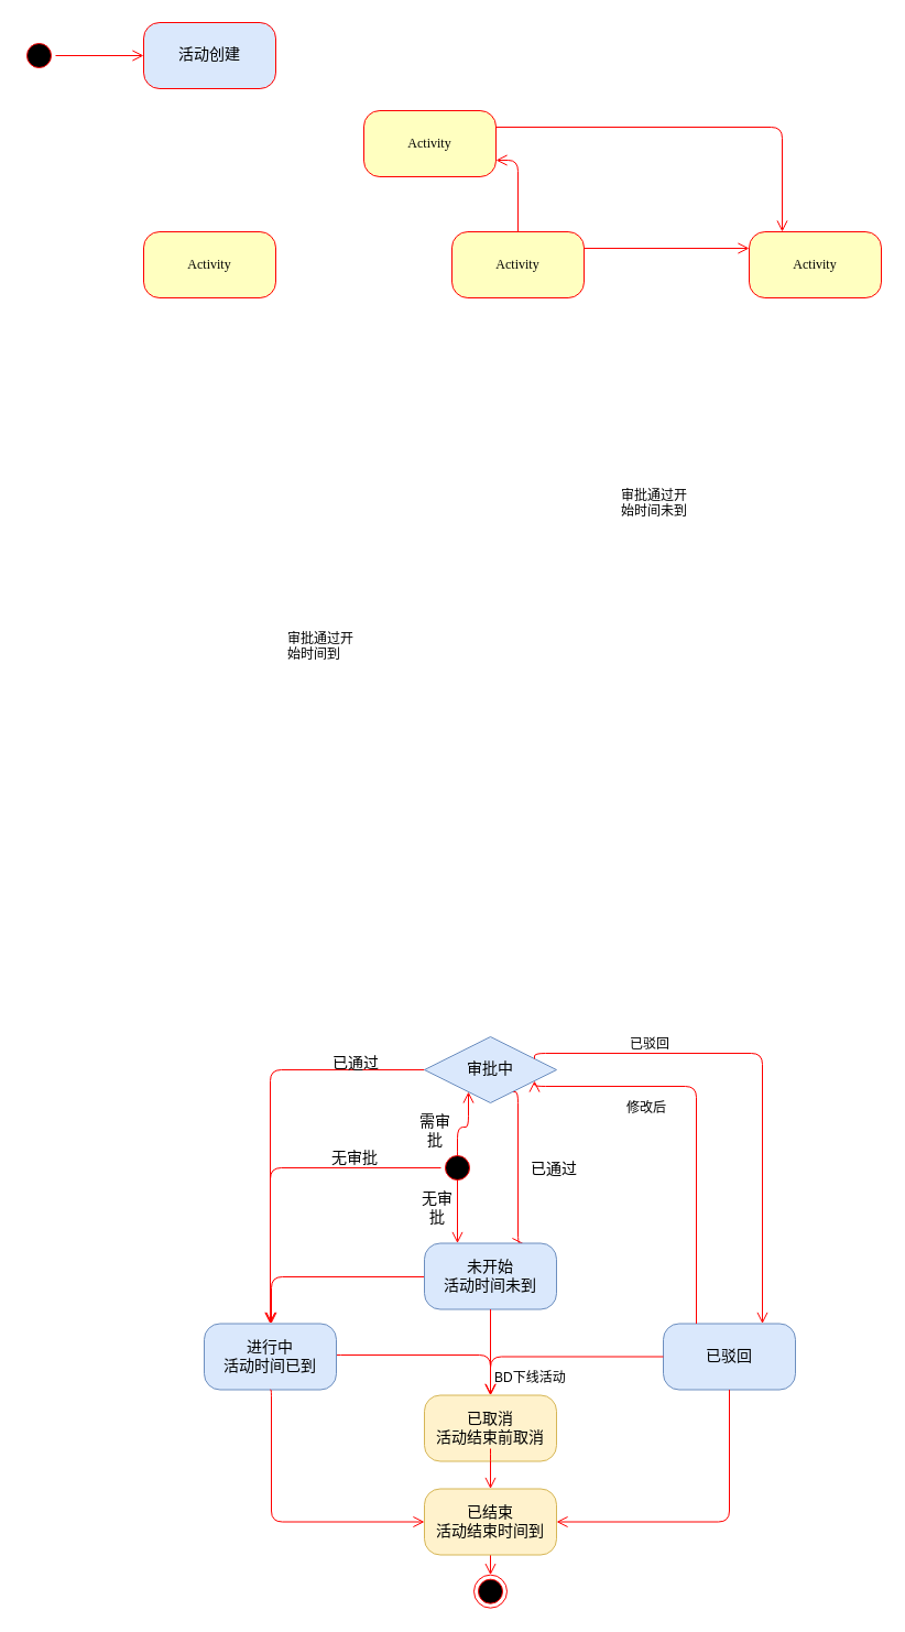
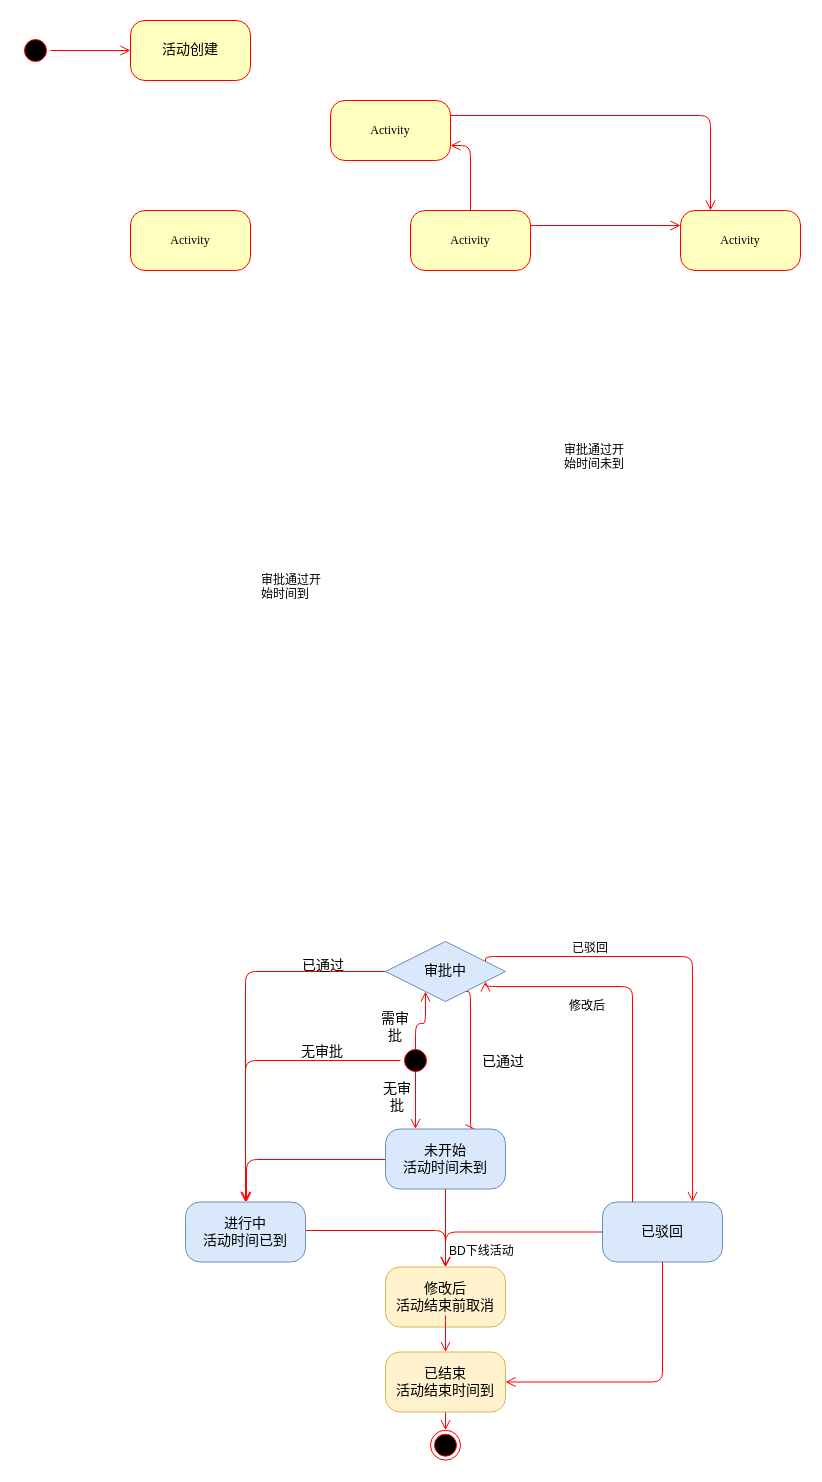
- <mxCell id="4" value="&lt;font style=&quot;font-size: 14px&quot;&gt;活动创建&lt;/font&gt;" style="rounded=1;whiteSpace=wrap;html=1;arcSize=24;fillColor=#dae8fc;strokeColor=#ff0000;shadow=0;comic=0;labelBackgroundColor=none;fontFamily=Verdana;fontSize=12;fontColor=#000000;align=center;" parent="1" vertex="1"><mxGeometry x="130" y="20" width="120" height="60" as="geometry" /></mxCell>
+ <mxCell id="4" value="&lt;font style=&quot;font-size: 14px&quot;&gt;活动创建&lt;/font&gt;" style="rounded=1;whiteSpace=wrap;html=1;arcSize=24;fillColor=#ffffc0;strokeColor=#ff0000;shadow=0;comic=0;labelBackgroundColor=none;fontFamily=Verdana;fontSize=12;fontColor=#000000;align=center;" parent="1" vertex="1"><mxGeometry x="130" y="20" width="120" height="60" as="geometry" /></mxCell>
- <mxCell id="21" value="&lt;font style=&quot;font-size: 14px&quot;&gt;已取消&lt;br&gt;活动结束前取消&lt;/font&gt;&lt;br&gt;" style="rounded=1;whiteSpace=wrap;html=1;arcSize=24;fillColor=#fff2cc;strokeColor=#d6b656;shadow=0;comic=0;labelBackgroundColor=none;fontFamily=Verdana;fontSize=12;align=center;" parent="1" vertex="1"><mxGeometry x="385" y="1266.5" width="120" height="60" as="geometry" /></mxCell>
+ <mxCell id="21" value="&lt;font style=&quot;font-size: 14px&quot;&gt;修改后&lt;br&gt;活动结束前取消&lt;/font&gt;&lt;br&gt;" style="rounded=1;whiteSpace=wrap;html=1;arcSize=24;fillColor=#fff2cc;strokeColor=#d6b656;shadow=0;comic=0;labelBackgroundColor=none;fontFamily=Verdana;fontSize=12;align=center;" parent="1" vertex="1"><mxGeometry x="385" y="1266.5" width="120" height="60" as="geometry" /></mxCell>
- <mxCell id="30" style="edgeStyle=orthogonalEdgeStyle;html=1;labelBackgroundColor=none;endArrow=open;endSize=8;strokeColor=#ff0000;fontFamily=Verdana;fontSize=12;align=left;exitX=0.5;exitY=1;exitDx=0;exitDy=0;entryX=0;entryY=0.5;entryDx=0;entryDy=0;" parent="1" source="20" target="24" edge="1"><mxGeometry relative="1" as="geometry"><Array as="points"><mxPoint x="246" y="1262" /><mxPoint x="246" y="1382" /></Array><mxPoint x="191.167" y="1280.5" as="sourcePoint" /><mxPoint x="350" y="1382" as="targetPoint" /></mxGeometry></mxCell>
